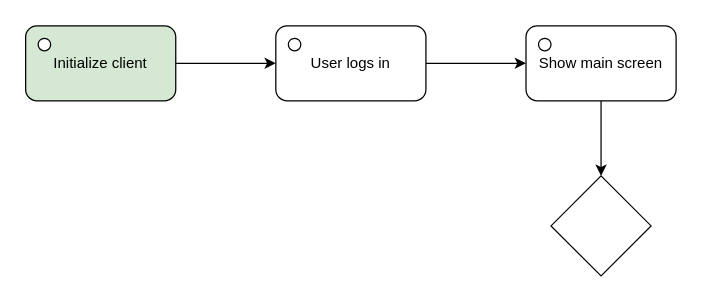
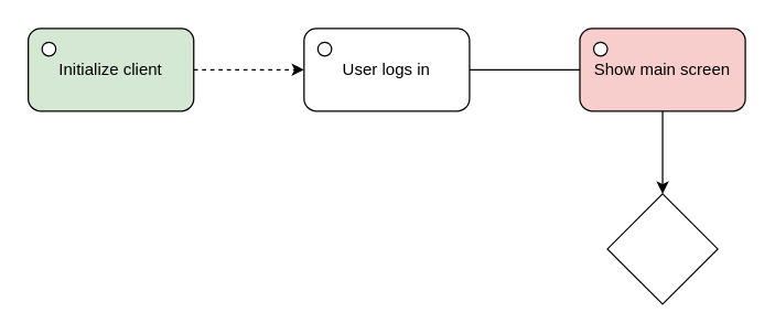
- <mxCell id="7" value="" style="endArrow=classic;html=1;rounded=0;exitX=1;exitY=0.5;exitDx=0;exitDy=0;entryX=0;entryY=0.5;entryDx=0;entryDy=0;" edge="1" parent="1" source="2" target="4"><mxGeometry width="50" height="50" relative="1" as="geometry"><mxPoint x="390" y="410" as="sourcePoint" /><mxPoint x="440" y="360" as="targetPoint" /></mxGeometry></mxCell>
+ <mxCell id="7" value="" style="endArrow=classic;html=1;rounded=0;exitX=1;exitY=0.5;exitDx=0;exitDy=0;entryX=0;entryY=0.5;entryDx=0;entryDy=0;dashed=1;" edge="1" parent="1" source="2" target="4"><mxGeometry width="50" height="50" relative="1" as="geometry"><mxPoint x="390" y="410" as="sourcePoint" /><mxPoint x="440" y="360" as="targetPoint" /></mxGeometry></mxCell>
- <mxCell id="3" style="edgeStyle=orthogonalEdgeStyle;rounded=0;orthogonalLoop=1;jettySize=auto;html=1;exitX=1;exitY=0.5;exitDx=0;exitDy=0;entryX=0;entryY=0.5;entryDx=0;entryDy=0;" edge="1" parent="1" source="4" target="6"><mxGeometry relative="1" as="geometry" /></mxCell>
+ <mxCell id="3" style="edgeStyle=orthogonalEdgeStyle;rounded=0;orthogonalLoop=1;jettySize=auto;html=1;exitX=1;exitY=0.5;exitDx=0;exitDy=0;entryX=0;entryY=0.5;entryDx=0;entryDy=0;endArrow=none;" edge="1" parent="1" source="4" target="6"><mxGeometry relative="1" as="geometry" /></mxCell>
- <mxCell id="6" value="Show main screen" style="rounded=1;whiteSpace=wrap;html=1;" vertex="1" parent="1"><mxGeometry x="420" y="20" width="120" height="60" as="geometry" /></mxCell>
+ <mxCell id="6" value="Show main screen" style="rounded=1;whiteSpace=wrap;html=1;fillColor=#f8cecc;" vertex="1" parent="1"><mxGeometry x="420" y="20" width="120" height="60" as="geometry" /></mxCell>
